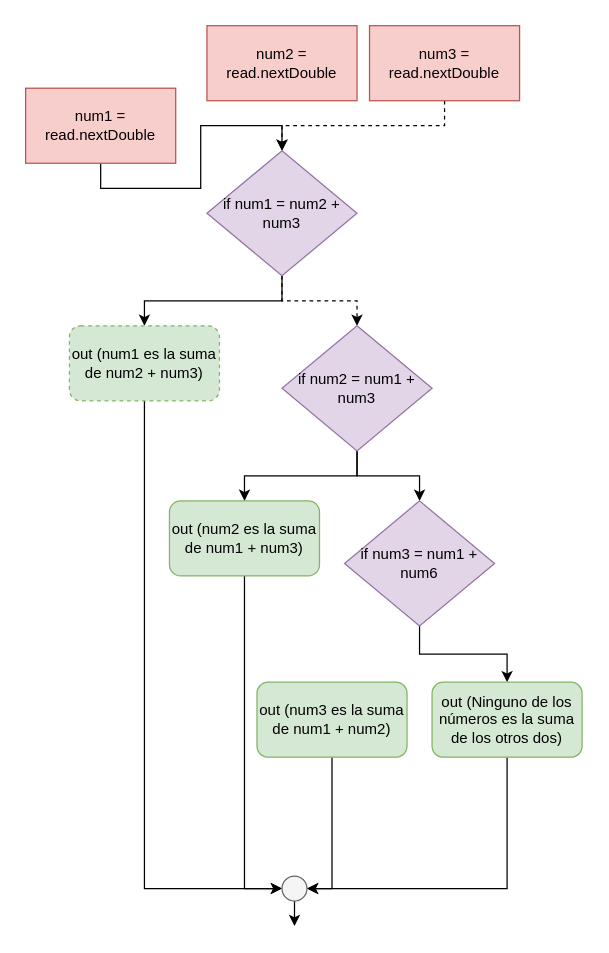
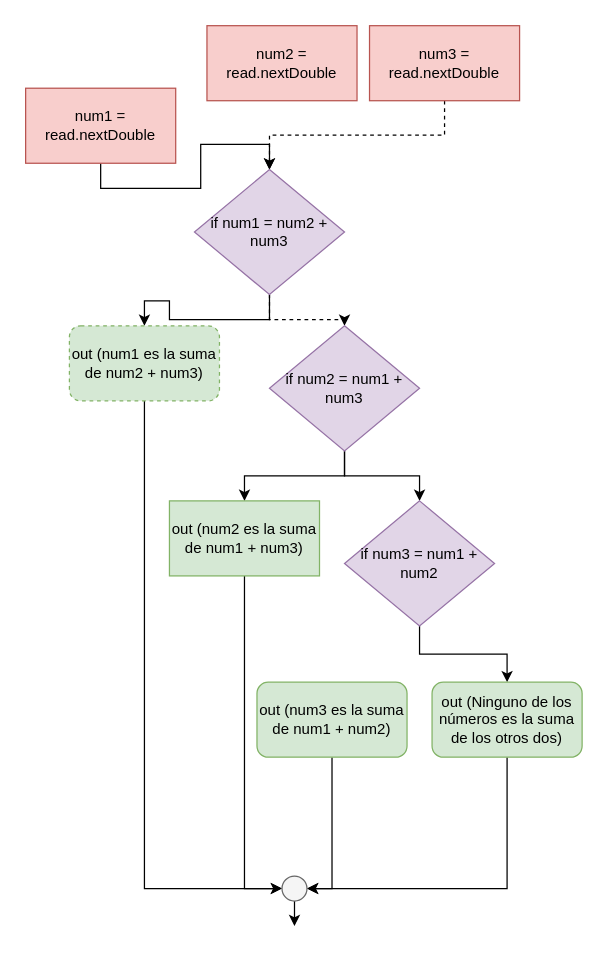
- <mxCell id="9" value="if num1 = num2 + num3" style="rhombus;whiteSpace=wrap;html=1;fillColor=#e1d5e7;strokeColor=#9673a6;" vertex="1" parent="1"><mxGeometry x="165" y="120" width="120" height="100" as="geometry" /></mxCell>
+ <mxCell id="9" value="if num1 = num2 + num3" style="rhombus;whiteSpace=wrap;html=1;fillColor=#e1d5e7;strokeColor=#9673a6;" vertex="1" parent="1"><mxGeometry x="155" y="135" width="120" height="100" as="geometry" /></mxCell>
- <mxCell id="14" value="if num2 = num1 + num3" style="rhombus;whiteSpace=wrap;html=1;fillColor=#e1d5e7;strokeColor=#9673a6;" vertex="1" parent="1"><mxGeometry x="225" y="260" width="120" height="100" as="geometry" /></mxCell>
+ <mxCell id="14" value="if num2 = num1 + num3" style="rhombus;whiteSpace=wrap;html=1;fillColor=#e1d5e7;strokeColor=#9673a6;" vertex="1" parent="1"><mxGeometry x="215" y="260" width="120" height="100" as="geometry" /></mxCell>
- <mxCell id="16" value="out (num2 es la suma de num1 + num3)" style="rounded=1;whiteSpace=wrap;html=1;fillColor=#d5e8d4;strokeColor=#82b366;" vertex="1" parent="1"><mxGeometry x="135" y="400" width="120" height="60" as="geometry" /></mxCell>
+ <mxCell id="16" value="out (num2 es la suma de num1 + num3)" style="whiteSpace=wrap;html=1;fillColor=#d5e8d4;strokeColor=#82b366;rounded=0;" vertex="1" parent="1"><mxGeometry x="135" y="400" width="120" height="60" as="geometry" /></mxCell>
- <mxCell id="18" value="if num3 = num1 + num6" style="rhombus;whiteSpace=wrap;html=1;fillColor=#e1d5e7;strokeColor=#9673a6;" vertex="1" parent="1"><mxGeometry x="275" y="400" width="120" height="100" as="geometry" /></mxCell>
+ <mxCell id="18" value="if num3 = num1 + num2" style="rhombus;whiteSpace=wrap;html=1;fillColor=#e1d5e7;strokeColor=#9673a6;" vertex="1" parent="1"><mxGeometry x="275" y="400" width="120" height="100" as="geometry" /></mxCell>
